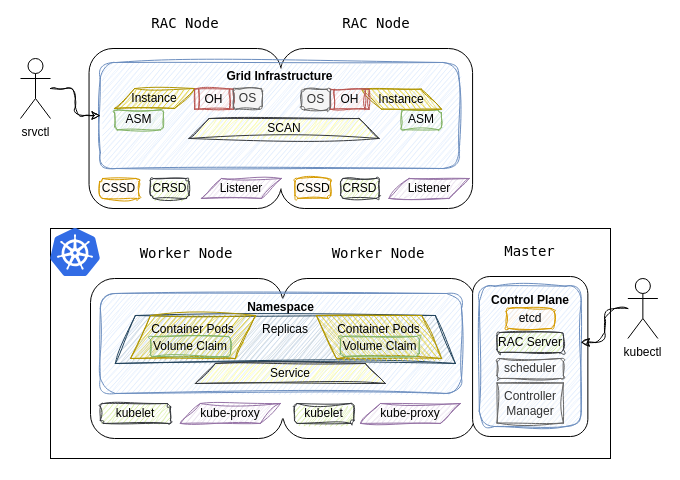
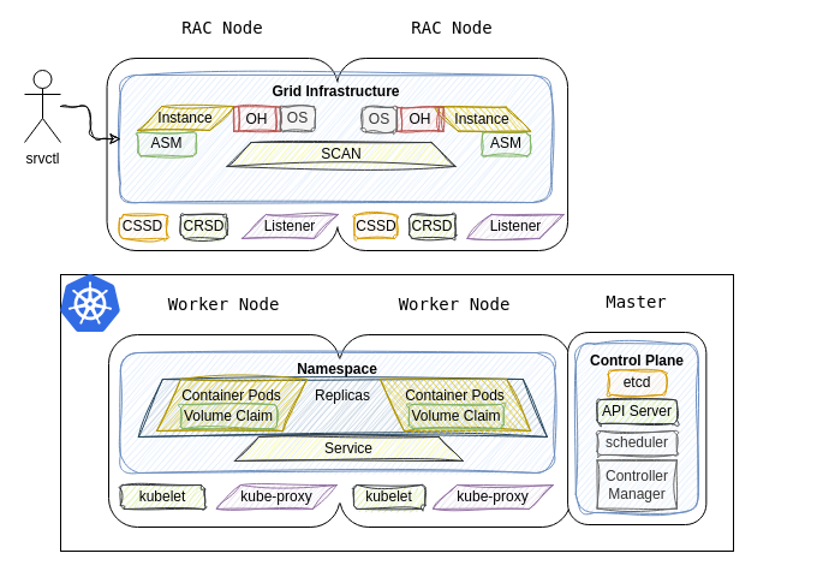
- <mxCell id="51" value="kubectl" style="shape=umlActor;verticalLabelPosition=bottom;verticalAlign=top;html=1;outlineConnect=0;" parent="1" vertex="1"><mxGeometry x="627.36" y="250" width="30" height="60" as="geometry" /></mxCell>
- <mxCell id="50" style="edgeStyle=orthogonalEdgeStyle;rounded=1;orthogonalLoop=1;jettySize=auto;html=1;entryX=0.999;entryY=0.401;entryDx=0;entryDy=0;entryPerimeter=0;sketch=1;curveFitting=1;jiggle=2;" parent="1" source="51" target="43" edge="1"><mxGeometry relative="1" as="geometry" /></mxCell>
- <mxCell id="47" value="RAC Server" style="rounded=1;whiteSpace=wrap;html=1;fillColor=#cdeb8b;strokeColor=#36393d;sketch=1;curveFitting=1;jiggle=2;" parent="41" vertex="1"><mxGeometry x="24.48" y="56" width="66.33" height="20" as="geometry" /></mxCell>
+ <mxCell id="47" value="API Server" style="rounded=1;whiteSpace=wrap;html=1;fillColor=#cdeb8b;strokeColor=#36393d;sketch=1;curveFitting=1;jiggle=2;" parent="41" vertex="1"><mxGeometry x="24.48" y="56" width="66.33" height="20" as="geometry" /></mxCell>
